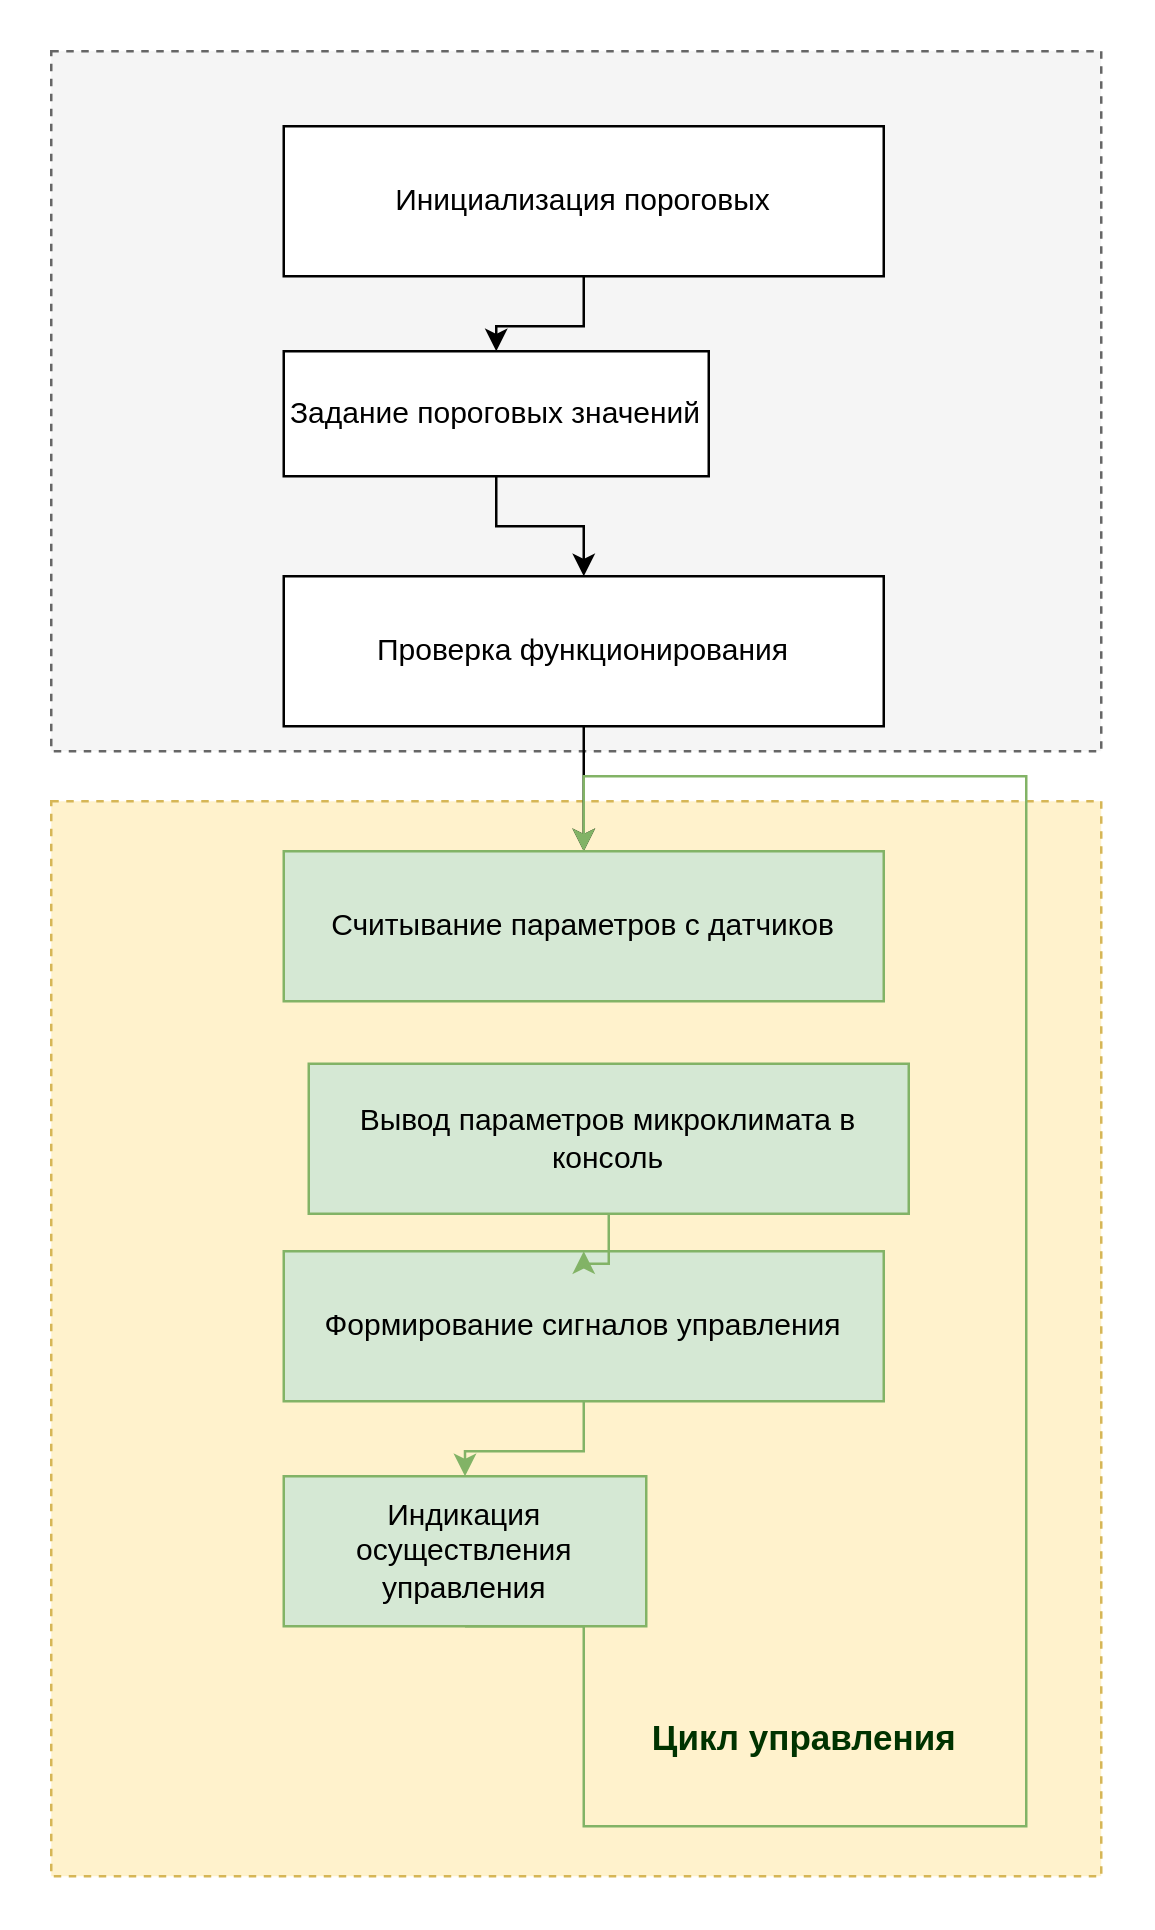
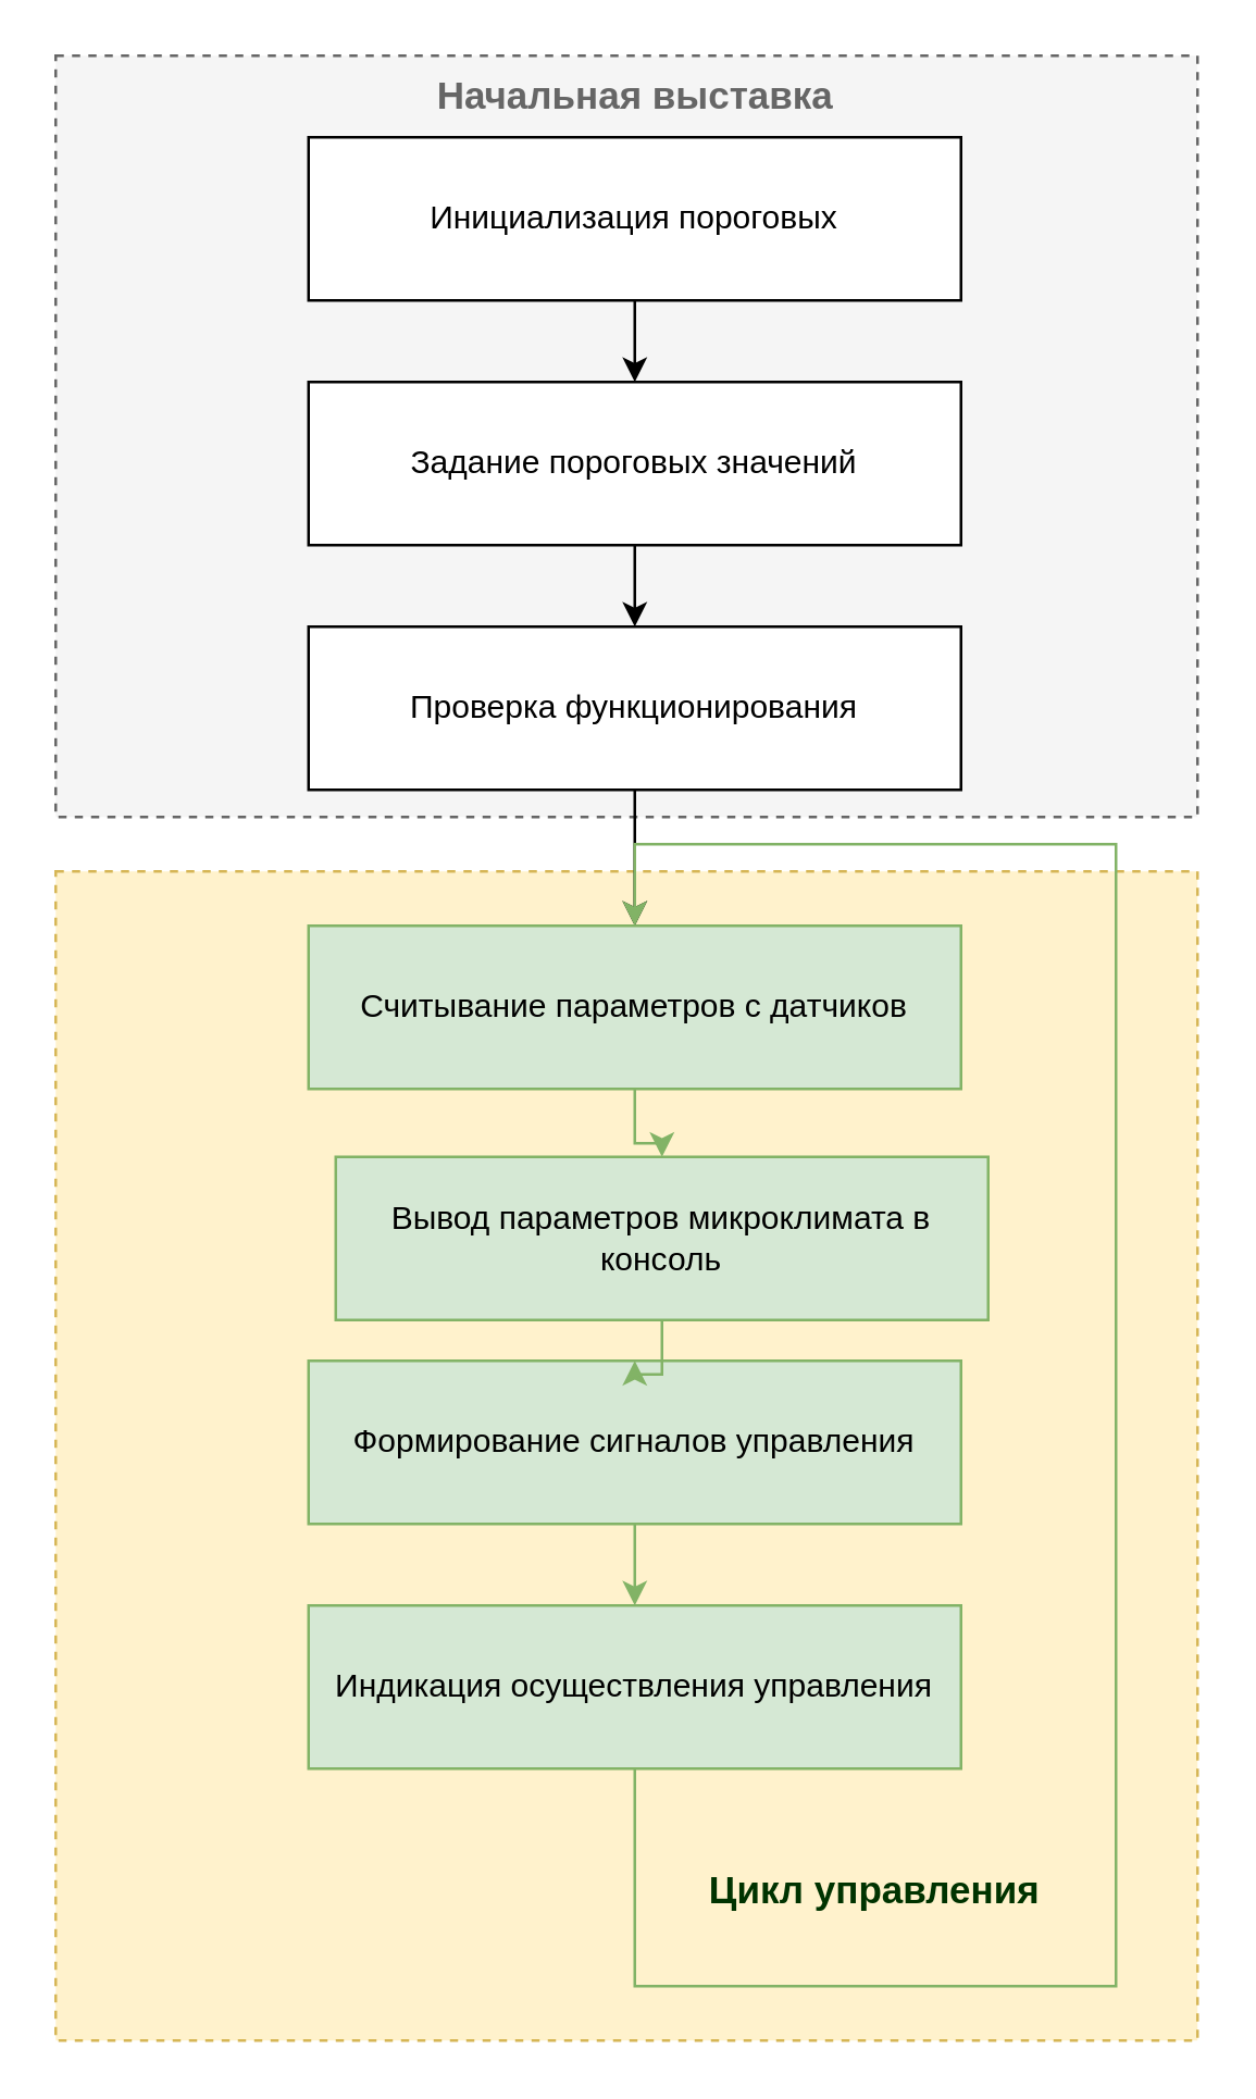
+ <mxCell id="18" value="&lt;span style=&quot;font-size: 14px;&quot;&gt;&lt;b style=&quot;&quot;&gt;&lt;font color=&quot;#666666&quot;&gt;Начальная выставка&lt;/font&gt;&lt;/b&gt;&lt;/span&gt;" style="text;html=1;align=center;verticalAlign=middle;resizable=0;points=[];autosize=1;strokeColor=none;fillColor=none;" parent="1" vertex="1"><mxGeometry x="148" y="20" width="170" height="30" as="geometry" /></mxCell>
- <mxCell id="7" value="Задание пороговых значений" style="rounded=0;whiteSpace=wrap;html=1;" parent="1" vertex="1"><mxGeometry x="113" y="140" width="170" height="50" as="geometry" /></mxCell>
+ <mxCell id="7" value="Задание пороговых значений" style="rounded=0;whiteSpace=wrap;html=1;" parent="1" vertex="1"><mxGeometry x="113" y="140" width="240" height="60" as="geometry" /></mxCell>
+ <mxCell id="10" style="edgeStyle=orthogonalEdgeStyle;rounded=0;orthogonalLoop=1;jettySize=auto;html=1;entryX=0.5;entryY=0;entryDx=0;entryDy=0;fillColor=#d5e8d4;strokeColor=#82b366;" parent="1" source="11" target="16" edge="1"><mxGeometry relative="1" as="geometry" /></mxCell>
- <mxCell id="19" value="Индикация осуществления управления" style="rounded=0;whiteSpace=wrap;html=1;fillColor=#d5e8d4;strokeColor=#82b366;" parent="1" vertex="1"><mxGeometry x="113" y="590" width="145" height="60" as="geometry" /></mxCell>
+ <mxCell id="19" value="Индикация осуществления управления" style="rounded=0;whiteSpace=wrap;html=1;fillColor=#d5e8d4;strokeColor=#82b366;" parent="1" vertex="1"><mxGeometry x="113" y="590" width="240" height="60" as="geometry" /></mxCell>
